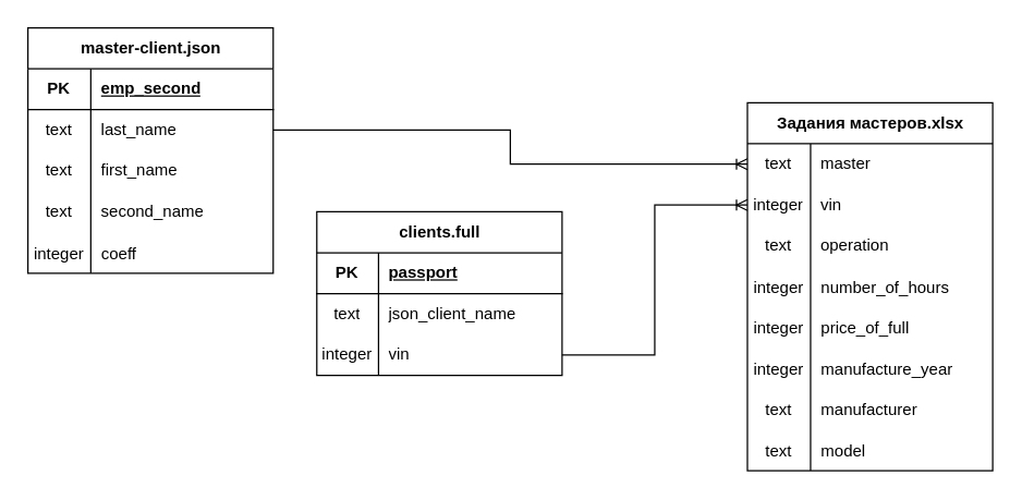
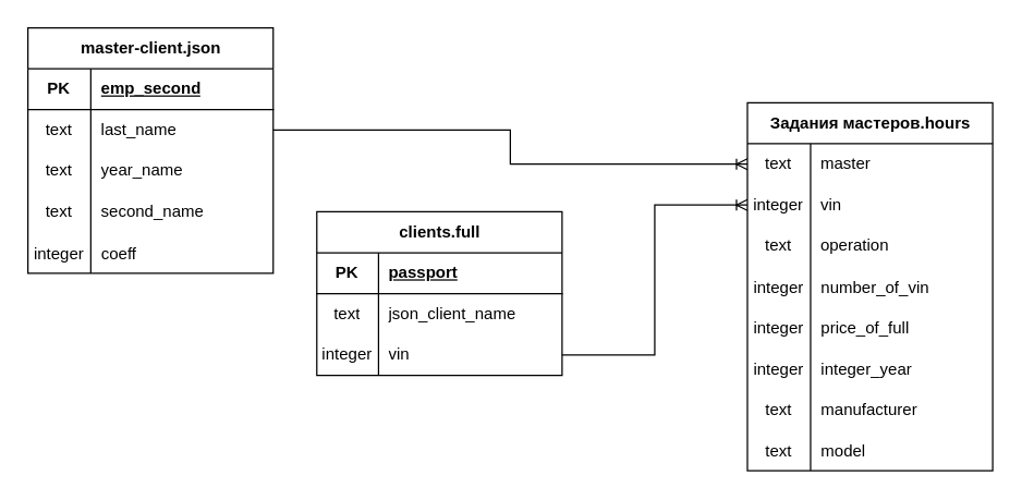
- <mxCell id="28" value="Задания мастеров.xlsx" style="shape=table;startSize=30;container=1;collapsible=1;childLayout=tableLayout;fixedRows=1;rowLines=0;fontStyle=1;align=center;resizeLast=1;html=1;" vertex="1" parent="1"><mxGeometry x="548" y="75" width="180" height="270" as="geometry" /></mxCell>
+ <mxCell id="28" value="Задания мастеров.hours" style="shape=table;startSize=30;container=1;collapsible=1;childLayout=tableLayout;fixedRows=1;rowLines=0;fontStyle=1;align=center;resizeLast=1;html=1;" vertex="1" parent="1"><mxGeometry x="548" y="75" width="180" height="270" as="geometry" /></mxCell>
- <mxCell id="11" value="first_name" style="shape=partialRectangle;connectable=0;fillColor=none;top=0;left=0;bottom=0;right=0;align=left;spacingLeft=6;overflow=hidden;whiteSpace=wrap;html=1;" vertex="1" parent="9"><mxGeometry x="46.143" width="133.857" height="30" as="geometry"><mxRectangle width="133.857" height="30" as="alternateBounds" /></mxGeometry></mxCell>
+ <mxCell id="11" value="year_name" style="shape=partialRectangle;connectable=0;fillColor=none;top=0;left=0;bottom=0;right=0;align=left;spacingLeft=6;overflow=hidden;whiteSpace=wrap;html=1;" vertex="1" parent="9"><mxGeometry x="46.143" width="133.857" height="30" as="geometry"><mxRectangle width="133.857" height="30" as="alternateBounds" /></mxGeometry></mxCell>
- <mxCell id="40" value="number_of_hours" style="shape=partialRectangle;connectable=0;fillColor=none;top=0;left=0;bottom=0;right=0;align=left;spacingLeft=6;overflow=hidden;" vertex="1" parent="38"><mxGeometry x="46.345" width="133.655" height="30" as="geometry"><mxRectangle width="133.655" height="30" as="alternateBounds" /></mxGeometry></mxCell>
+ <mxCell id="40" value="number_of_vin" style="shape=partialRectangle;connectable=0;fillColor=none;top=0;left=0;bottom=0;right=0;align=left;spacingLeft=6;overflow=hidden;" vertex="1" parent="38"><mxGeometry x="46.345" width="133.655" height="30" as="geometry"><mxRectangle width="133.655" height="30" as="alternateBounds" /></mxGeometry></mxCell>
- <mxCell id="46" value="manufacture_year" style="shape=partialRectangle;connectable=0;fillColor=none;top=0;left=0;bottom=0;right=0;align=left;spacingLeft=6;overflow=hidden;" vertex="1" parent="44"><mxGeometry x="46.345" width="133.655" height="30" as="geometry"><mxRectangle width="133.655" height="30" as="alternateBounds" /></mxGeometry></mxCell>
+ <mxCell id="46" value="integer_year" style="shape=partialRectangle;connectable=0;fillColor=none;top=0;left=0;bottom=0;right=0;align=left;spacingLeft=6;overflow=hidden;" vertex="1" parent="44"><mxGeometry x="46.345" width="133.655" height="30" as="geometry"><mxRectangle width="133.655" height="30" as="alternateBounds" /></mxGeometry></mxCell>
